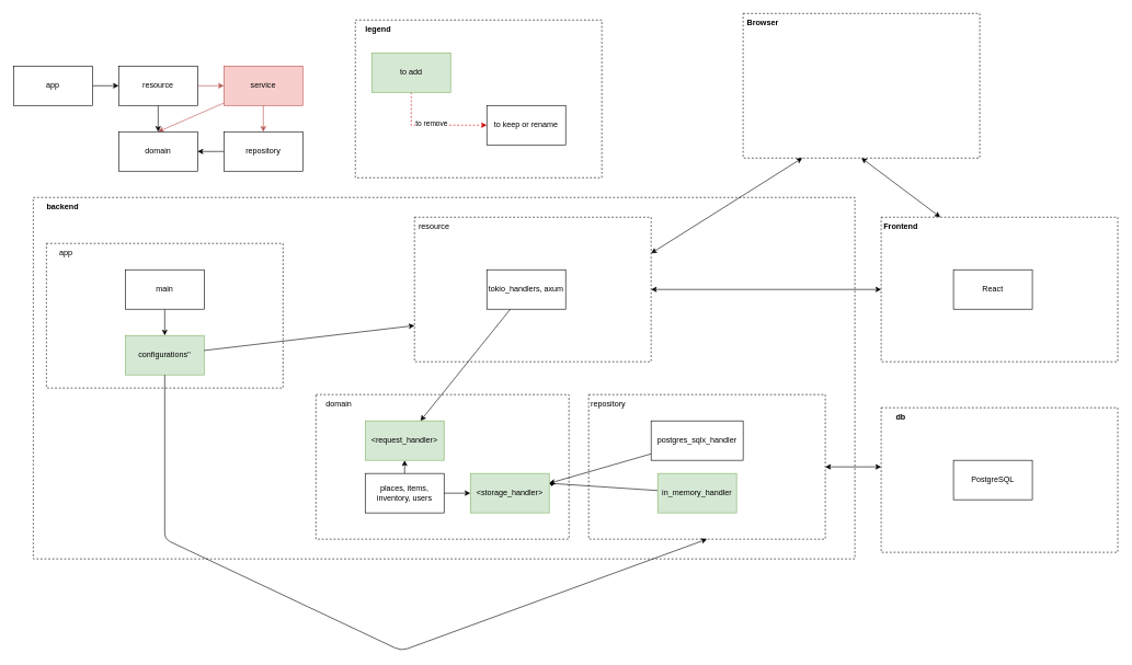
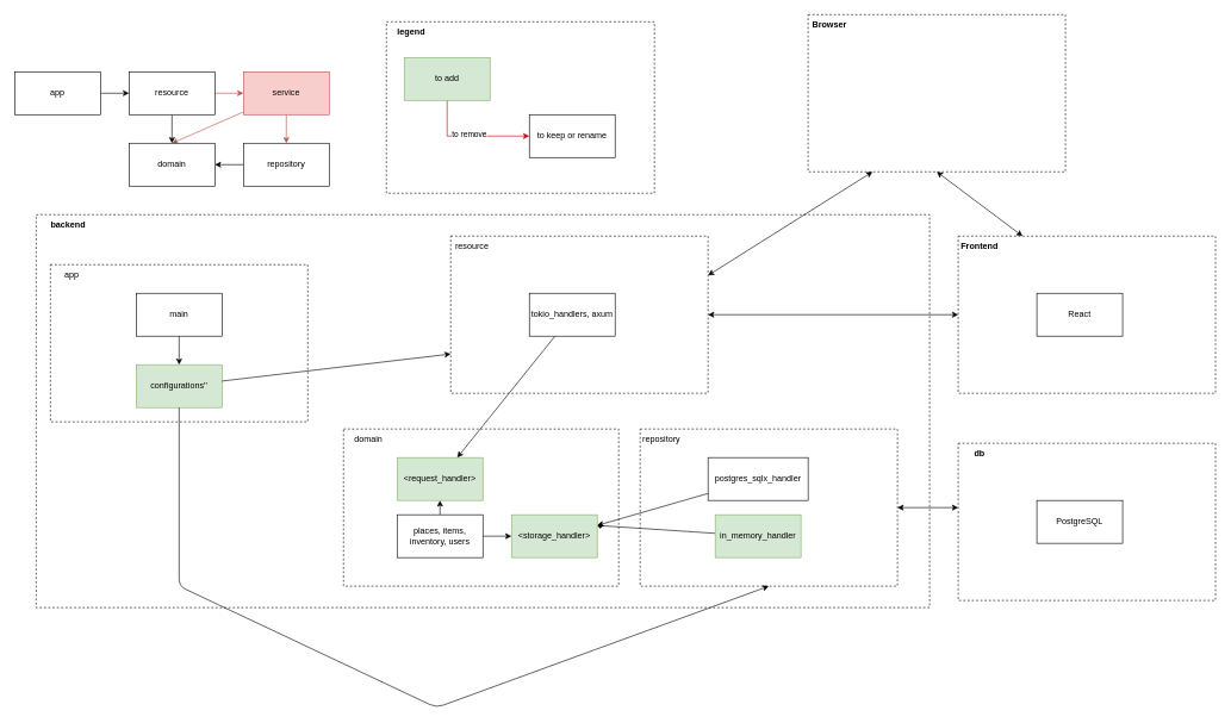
- <mxCell id="5" style="edgeStyle=none;rounded=0;html=1;entryX=0;entryY=0.5;entryDx=0;entryDy=0;strokeColor=#CC0000;startArrow=none;startFill=0;endArrow=classic;endFill=1;dashed=1;" parent="2" source="7" target="8" edge="1"><mxGeometry relative="1" as="geometry"><Array as="points"><mxPoint x="85" y="160" /></Array></mxGeometry></mxCell>
+ <mxCell id="5" style="edgeStyle=none;rounded=0;html=1;entryX=0;entryY=0.5;entryDx=0;entryDy=0;strokeColor=#CC0000;startArrow=none;startFill=0;endArrow=classic;endFill=1;" parent="2" source="7" target="8" edge="1"><mxGeometry relative="1" as="geometry"><Array as="points"><mxPoint x="85" y="160" /></Array></mxGeometry></mxCell>
